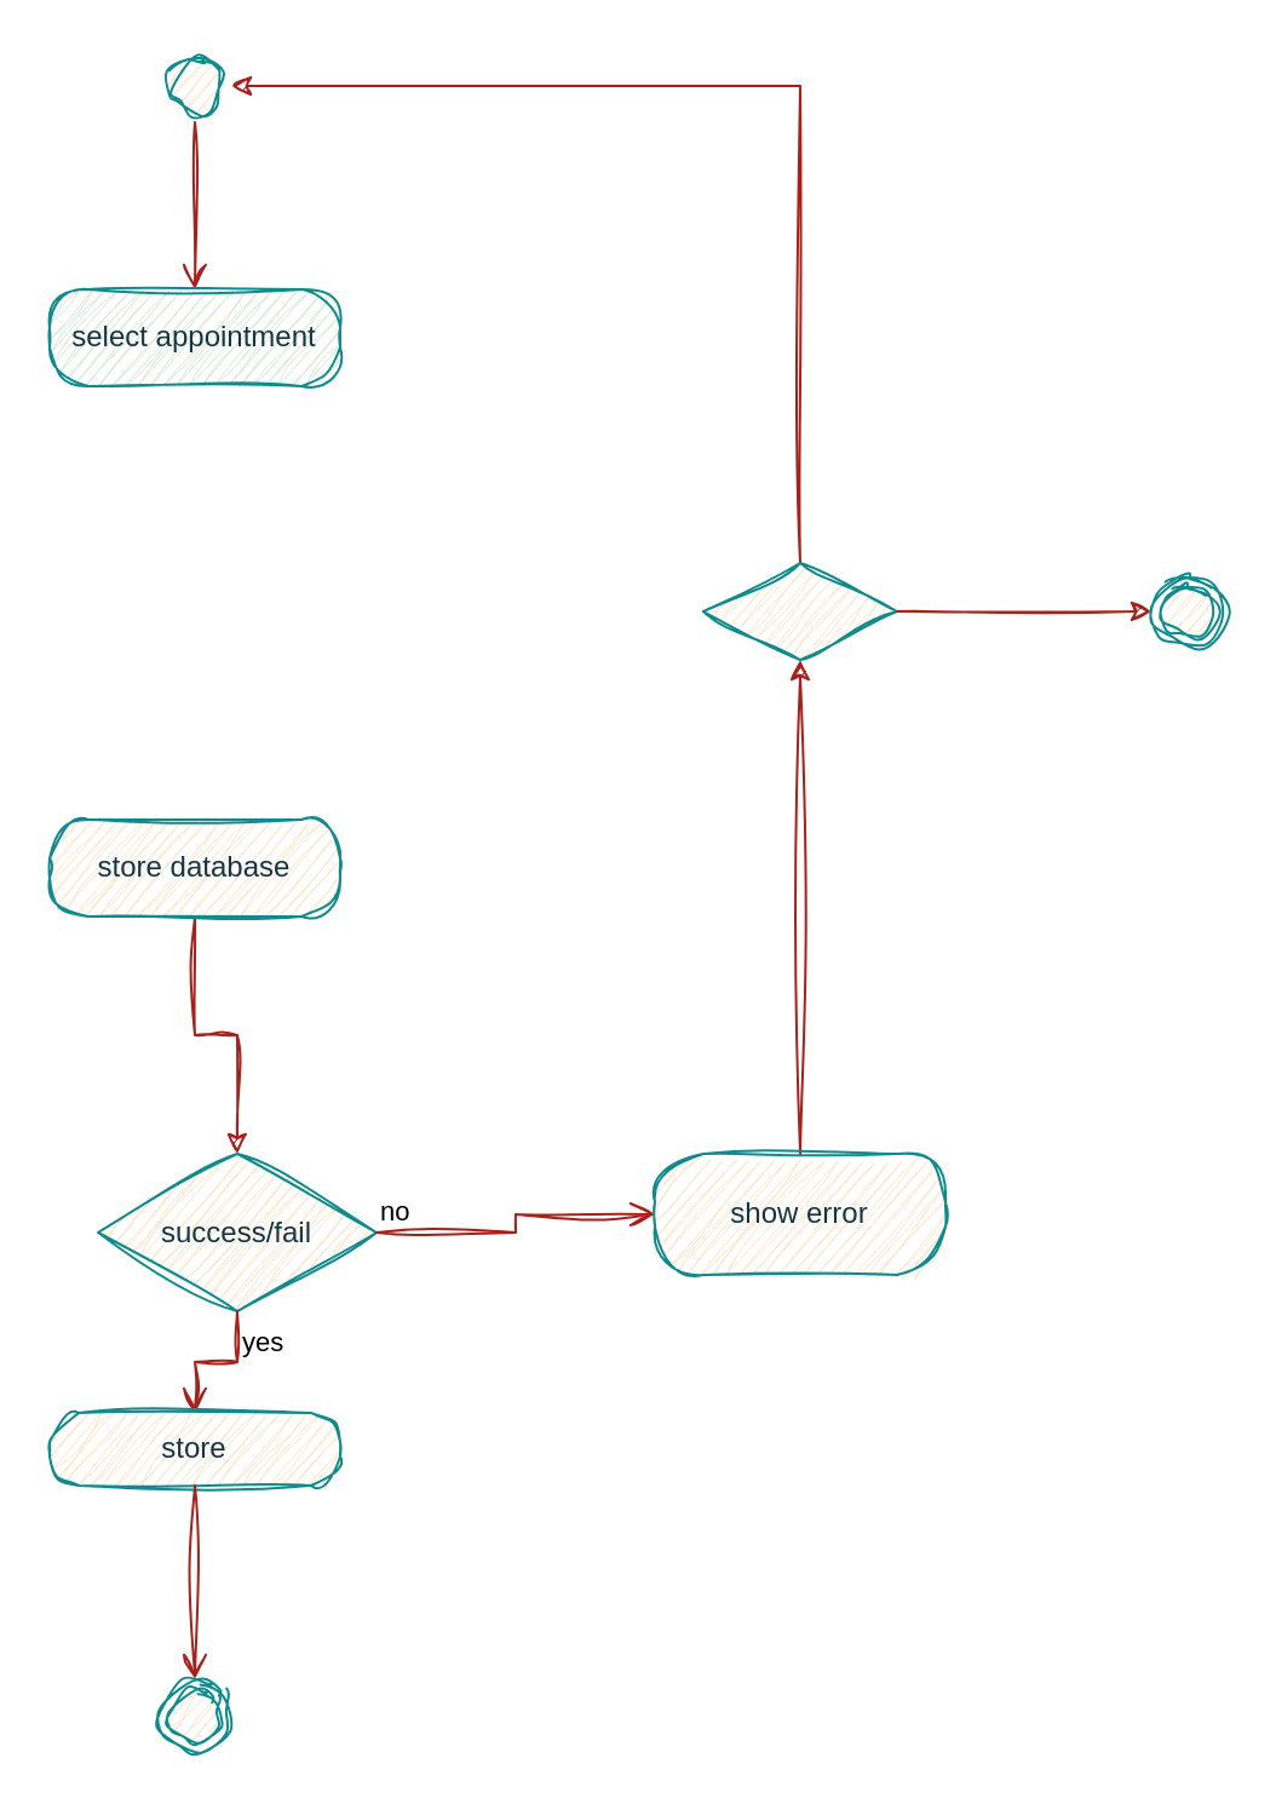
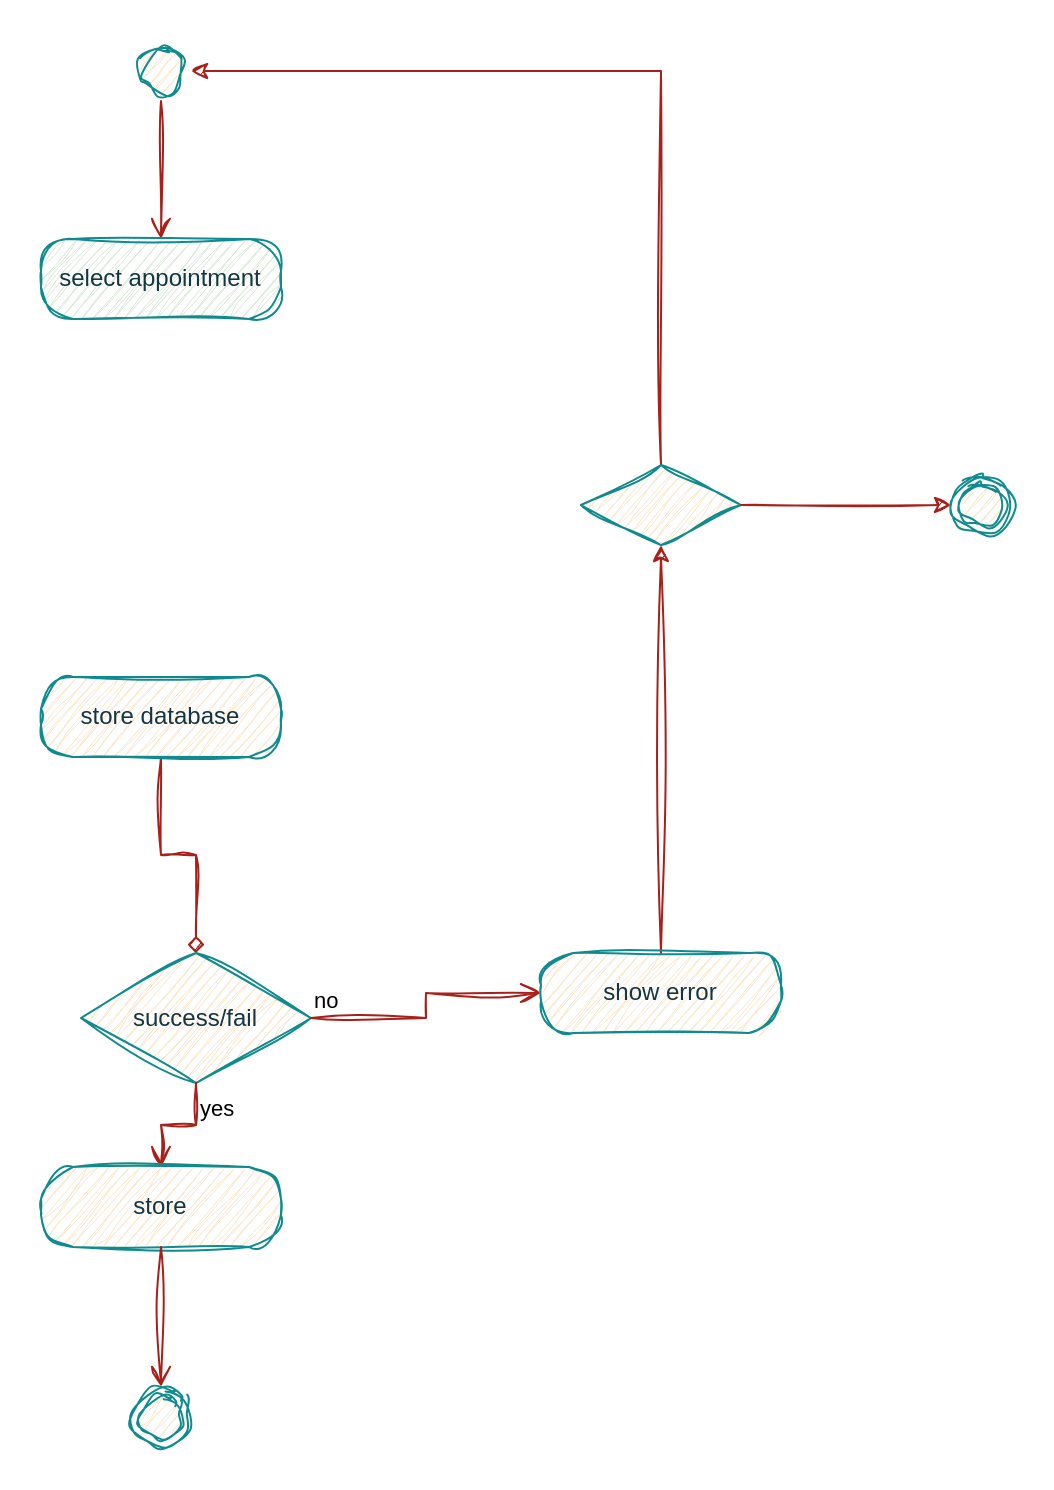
- <mxCell id="7" style="edgeStyle=orthogonalEdgeStyle;rounded=0;orthogonalLoop=1;jettySize=auto;html=1;exitX=0.5;exitY=1;exitDx=0;exitDy=0;entryX=0.5;entryY=0;entryDx=0;entryDy=0;strokeColor=#A8201A;fontColor=default;fillColor=#FAE5C7;labelBackgroundColor=none;sketch=1;curveFitting=1;jiggle=2;" edge="1" parent="1" source="8" target="9"><mxGeometry relative="1" as="geometry" /></mxCell>
+ <mxCell id="7" style="edgeStyle=orthogonalEdgeStyle;rounded=0;orthogonalLoop=1;jettySize=auto;html=1;exitX=0.5;exitY=1;exitDx=0;exitDy=0;entryX=0.5;entryY=0;entryDx=0;entryDy=0;strokeColor=#A8201A;fontColor=default;fillColor=#FAE5C7;labelBackgroundColor=none;sketch=1;curveFitting=1;jiggle=2;endArrow=diamond;" edge="1" parent="1" source="8" target="9"><mxGeometry relative="1" as="geometry" /></mxCell>
- <mxCell id="13" value="show error" style="rounded=1;whiteSpace=wrap;html=1;arcSize=40;fontColor=#143642;fillColor=#FAE5C7;strokeColor=#0F8B8D;labelBackgroundColor=none;sketch=1;curveFitting=1;jiggle=2;" vertex="1" parent="1"><mxGeometry x="270" y="476" width="120" height="50" as="geometry" /></mxCell>
+ <mxCell id="13" value="show error" style="rounded=1;whiteSpace=wrap;html=1;arcSize=40;fontColor=#143642;fillColor=#FAE5C7;strokeColor=#0F8B8D;labelBackgroundColor=none;sketch=1;curveFitting=1;jiggle=2;" vertex="1" parent="1"><mxGeometry x="270" y="476" width="120" height="40" as="geometry" /></mxCell>
- <mxCell id="14" value="store" style="rounded=1;whiteSpace=wrap;html=1;arcSize=40;fontColor=#143642;fillColor=#FAE5C7;strokeColor=#0F8B8D;labelBackgroundColor=none;sketch=1;curveFitting=1;jiggle=2;" vertex="1" parent="1"><mxGeometry x="20" y="583" width="120" height="30" as="geometry" /></mxCell>
+ <mxCell id="14" value="store" style="rounded=1;whiteSpace=wrap;html=1;arcSize=40;fontColor=#143642;fillColor=#FAE5C7;strokeColor=#0F8B8D;labelBackgroundColor=none;sketch=1;curveFitting=1;jiggle=2;" vertex="1" parent="1"><mxGeometry x="20" y="583" width="120" height="40" as="geometry" /></mxCell>
